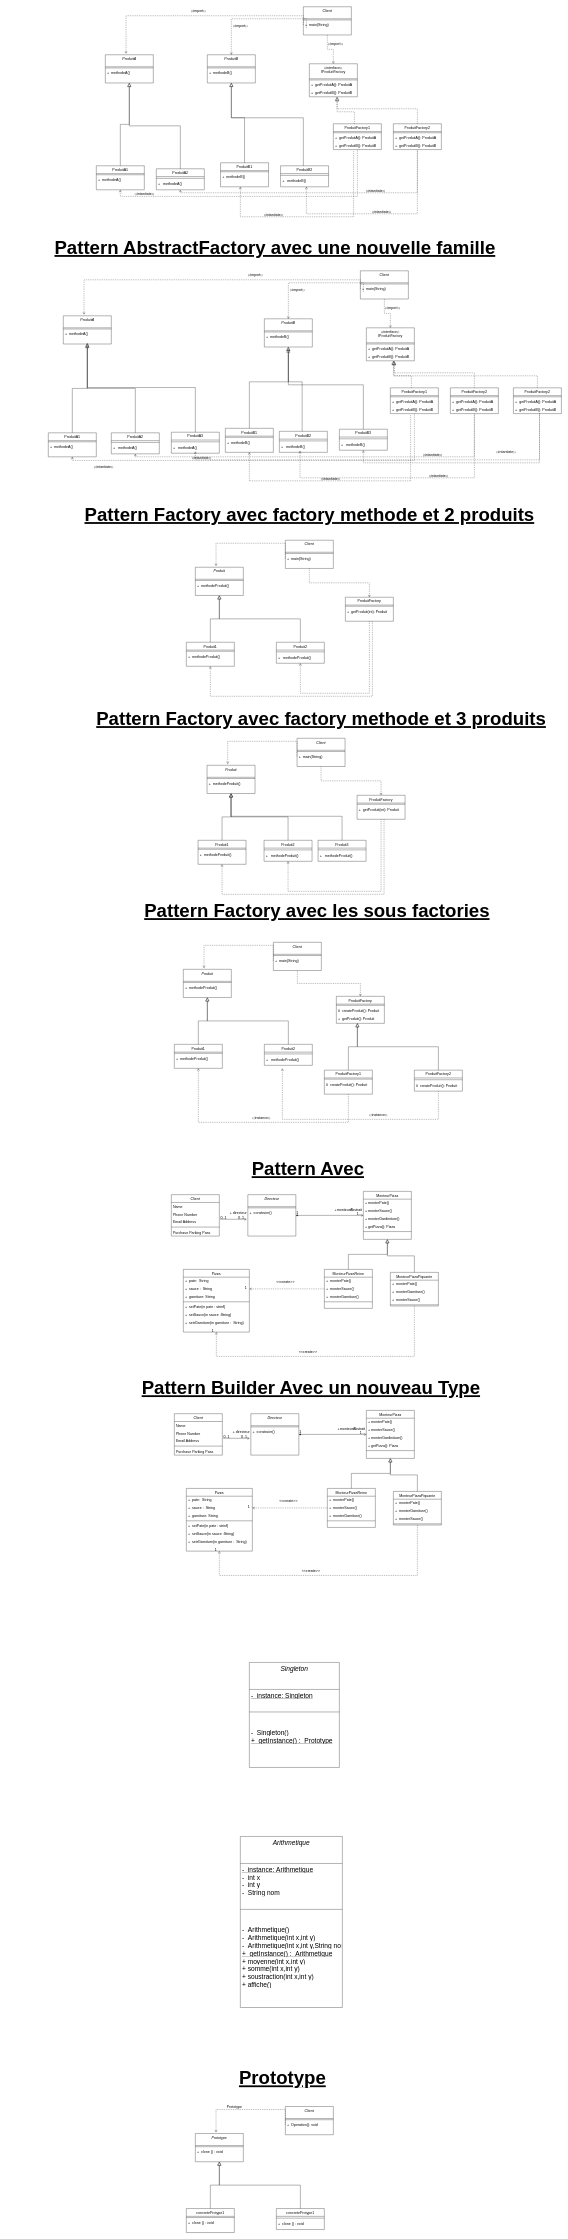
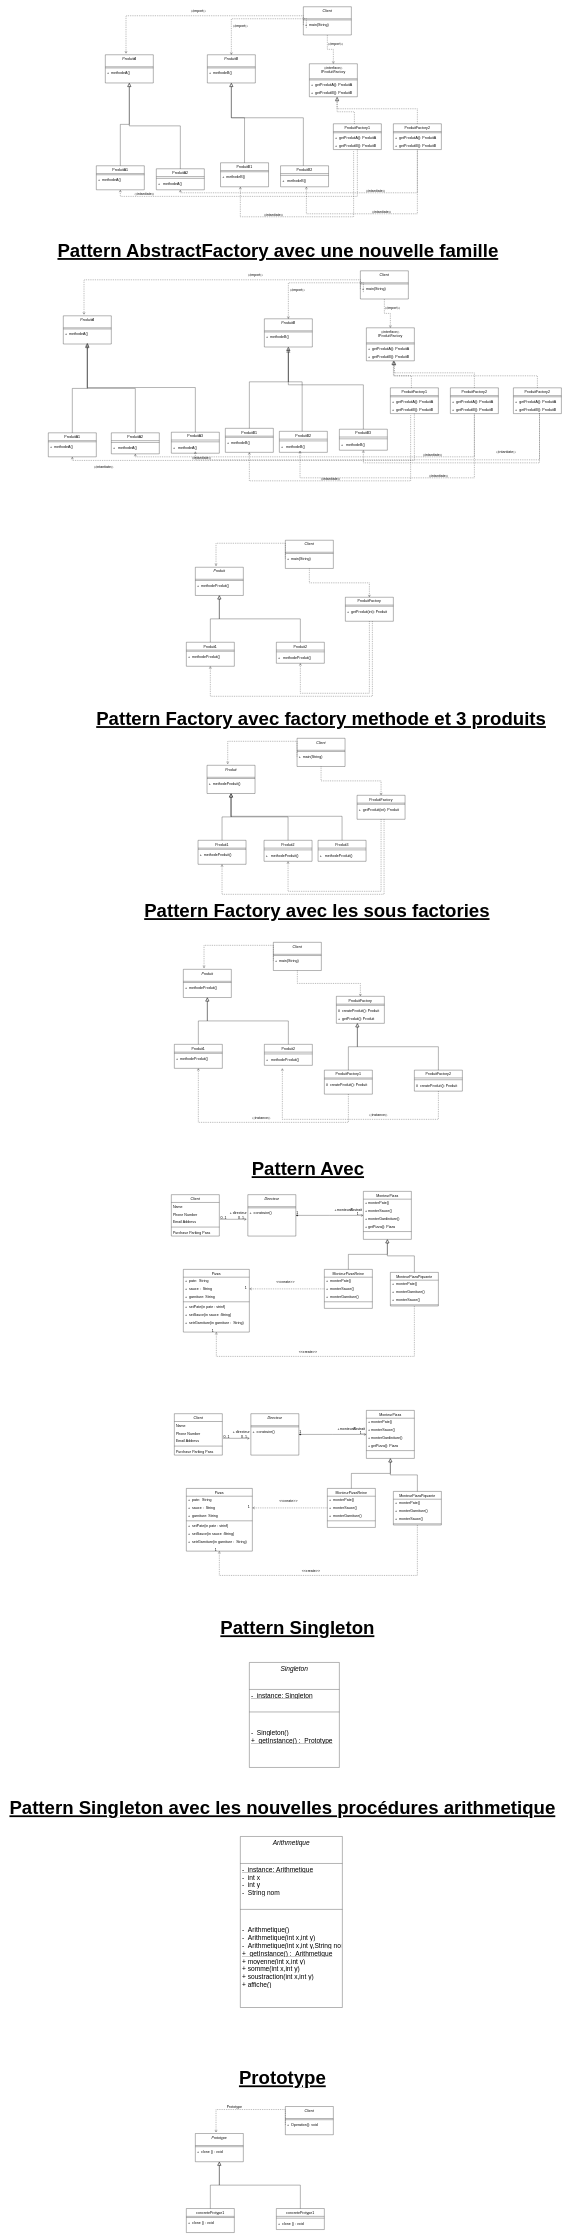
- <mxCell id="278" value="&lt;font size=&quot;1&quot; style=&quot;&quot;&gt;&lt;b style=&quot;&quot;&gt;&lt;u style=&quot;font-size: 62px;&quot;&gt;Pattern AbstractFactory avec une nouvelle famille&lt;/u&gt;&lt;/b&gt;&lt;/font&gt;" style="text;html=1;align=center;verticalAlign=middle;resizable=0;points=[];autosize=1;strokeColor=none;fillColor=none;" parent="1" vertex="1"><mxGeometry x="170" y="780" width="1490" height="90" as="geometry" /></mxCell>
+ <mxCell id="278" value="&lt;font size=&quot;1&quot; style=&quot;&quot;&gt;&lt;b style=&quot;&quot;&gt;&lt;u style=&quot;font-size: 62px;&quot;&gt;Pattern AbstractFactory avec une nouvelle famille&lt;/u&gt;&lt;/b&gt;&lt;/font&gt;" style="text;html=1;align=center;verticalAlign=middle;resizable=0;points=[];autosize=1;strokeColor=none;fillColor=none;" parent="1" vertex="1"><mxGeometry x="180" y="790" width="1490" height="90" as="geometry" /></mxCell>
- <mxCell id="198" value="&lt;font size=&quot;1&quot; style=&quot;&quot;&gt;&lt;b style=&quot;&quot;&gt;&lt;u style=&quot;font-size: 62px;&quot;&gt;Pattern Factory avec factory methode et 2 produits&lt;/u&gt;&lt;/b&gt;&lt;/font&gt;" style="text;html=1;align=center;verticalAlign=middle;resizable=0;points=[];autosize=1;strokeColor=none;fillColor=none;" parent="1" vertex="1"><mxGeometry x="270" y="1670" width="1520" height="90" as="geometry" /></mxCell>
- <mxCell id="79" value="&lt;font size=&quot;1&quot; style=&quot;&quot;&gt;&lt;b style=&quot;&quot;&gt;&lt;u style=&quot;font-size: 62px;&quot;&gt;Pattern Builder Avec un nouveau Type&lt;/u&gt;&lt;/b&gt;&lt;/font&gt;" style="text;html=1;align=center;verticalAlign=middle;resizable=0;points=[];autosize=1;strokeColor=none;fillColor=none;" parent="1" vertex="1"><mxGeometry x="460" y="4580" width="1150" height="90" as="geometry" /></mxCell>
+ <mxCell id="344" value="&lt;font size=&quot;1&quot; style=&quot;&quot;&gt;&lt;b style=&quot;&quot;&gt;&lt;u style=&quot;font-size: 62px;&quot;&gt;Pattern Singleton&lt;/u&gt;&lt;/b&gt;&lt;/font&gt;" style="text;html=1;align=center;verticalAlign=middle;resizable=0;points=[];autosize=1;strokeColor=none;fillColor=none;" parent="1" vertex="1"><mxGeometry x="720" y="5380" width="540" height="90" as="geometry" /></mxCell>
+ <mxCell id="359" value="&lt;font size=&quot;1&quot; style=&quot;&quot;&gt;&lt;b style=&quot;&quot;&gt;&lt;u style=&quot;font-size: 62px;&quot;&gt;Pattern Singleton avec les nouvelles procédures arithmetique&lt;/u&gt;&lt;/b&gt;&lt;/font&gt;" style="text;html=1;align=center;verticalAlign=middle;resizable=0;points=[];autosize=1;strokeColor=none;fillColor=none;" parent="1" vertex="1"><mxGeometry x="20" y="5980" width="1840" height="90" as="geometry" /></mxCell>
